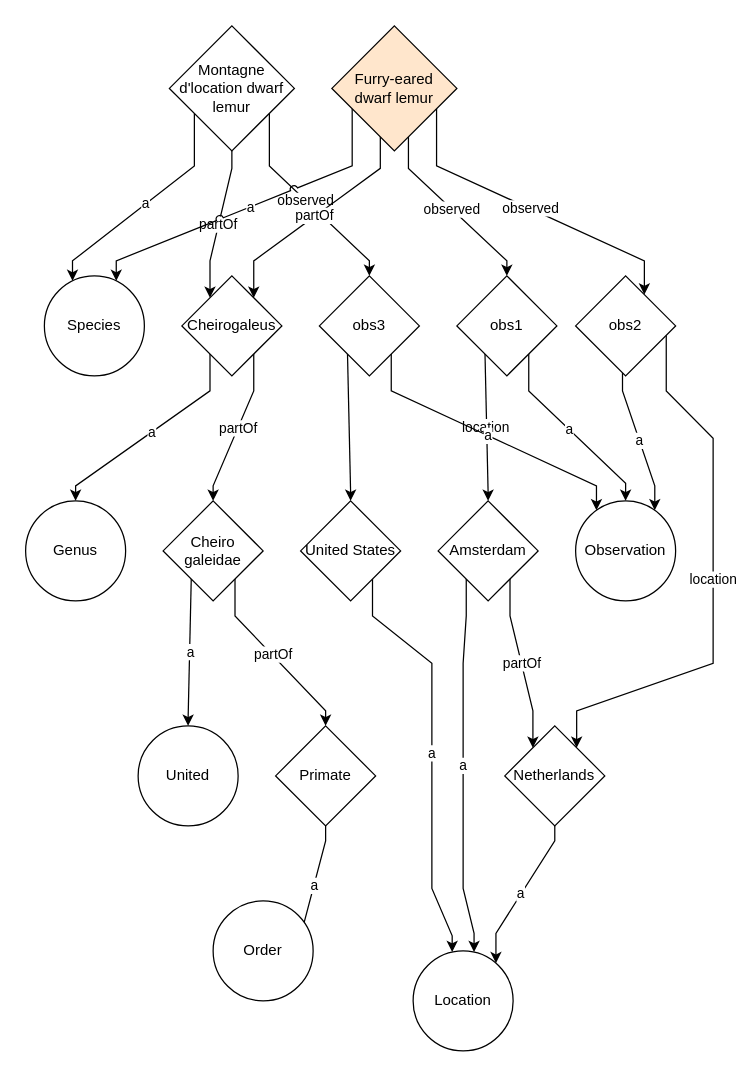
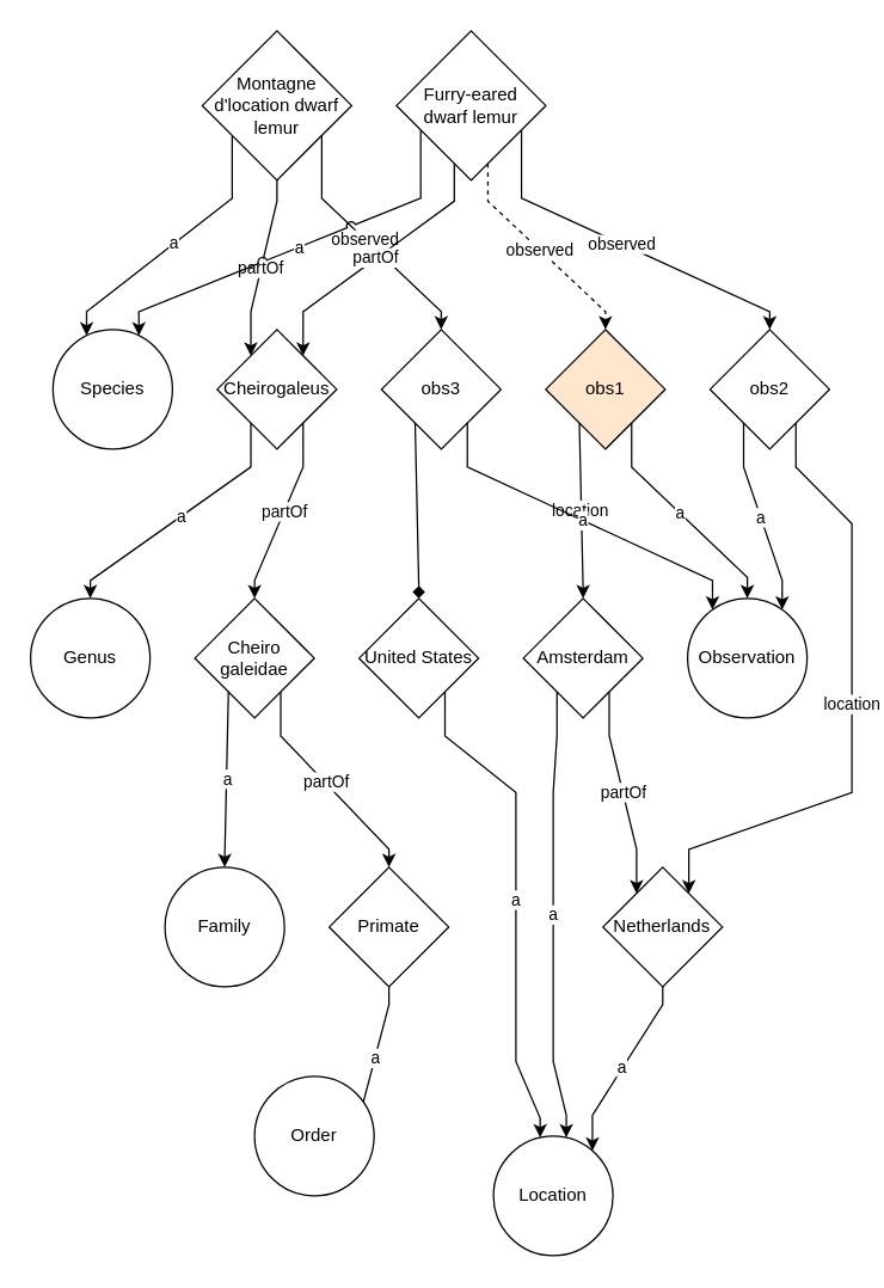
- <mxCell id="10" value="Furry-eared&lt;br&gt;dwarf lemur" style="rhombus;whiteSpace=wrap;html=1;fillColor=#ffe6cc;" vertex="1" parent="1"><mxGeometry x="265" width="100" height="100" as="geometry" y="20" /></mxCell>
+ <mxCell id="10" value="Furry-eared&lt;br&gt;dwarf lemur" style="rhombus;whiteSpace=wrap;html=1;" vertex="1" parent="1"><mxGeometry x="265" width="100" height="100" as="geometry" y="20" /></mxCell>
- <mxCell id="8" value="observed" style="edgeStyle=orthogonalEdgeStyle;rounded=0;orthogonalLoop=1;jettySize=auto;html=1;jumpStyle=arc;noEdgeStyle=1;orthogonal=1;" edge="1" parent="1" source="10" target="25"><mxGeometry relative="1" as="geometry"><Array as="points"><mxPoint x="326.25" y="134" /><mxPoint x="405" y="208" /></Array></mxGeometry></mxCell>
+ <mxCell id="8" value="observed" style="edgeStyle=orthogonalEdgeStyle;rounded=0;orthogonalLoop=1;jettySize=auto;html=1;jumpStyle=arc;noEdgeStyle=1;orthogonal=1;dashed=1;" edge="1" parent="1" source="10" target="25"><mxGeometry relative="1" as="geometry"><Array as="points"><mxPoint x="326.25" y="134" /><mxPoint x="405" y="208" /></Array></mxGeometry></mxCell>
- <mxCell id="25" value="obs1" style="rhombus;whiteSpace=wrap;html=1;" vertex="1" parent="1"><mxGeometry x="365" y="220" width="80" height="80" as="geometry" /></mxCell>
+ <mxCell id="25" value="obs1" style="rhombus;whiteSpace=wrap;html=1;fillColor=#ffe6cc;" vertex="1" parent="1"><mxGeometry x="365" y="220" width="80" height="80" as="geometry" /></mxCell>
- <mxCell id="28" value="obs2" style="rhombus;whiteSpace=wrap;html=1;" vertex="1" parent="1"><mxGeometry x="460" y="220" width="80" height="80" as="geometry" /></mxCell>
+ <mxCell id="28" value="obs2" style="rhombus;whiteSpace=wrap;html=1;" vertex="1" parent="1"><mxGeometry x="475" y="220" width="80" height="80" as="geometry" /></mxCell>
- <mxCell id="30" value="" style="edgeStyle=orthogonalEdgeStyle;rounded=0;orthogonalLoop=1;jettySize=auto;html=1;jumpStyle=arc;noEdgeStyle=1;orthogonal=1;" edge="1" parent="1" source="31" target="40"><mxGeometry relative="1" as="geometry"><Array as="points"><mxPoint x="277.5" y="312" /><mxPoint x="280" y="388" /></Array></mxGeometry></mxCell>
+ <mxCell id="30" value="" style="edgeStyle=orthogonalEdgeStyle;rounded=0;orthogonalLoop=1;jettySize=auto;html=1;jumpStyle=arc;noEdgeStyle=1;orthogonal=1;endArrow=diamond;" edge="1" parent="1" source="31" target="40"><mxGeometry relative="1" as="geometry"><Array as="points"><mxPoint x="277.5" y="312" /><mxPoint x="280" y="388" /></Array></mxGeometry></mxCell>
- <mxCell id="16" value="United" style="ellipse;whiteSpace=wrap;html=1;aspect=fixed;" vertex="1" parent="1"><mxGeometry x="110" y="580" width="80" height="80" as="geometry" /></mxCell>
+ <mxCell id="16" value="Family" style="ellipse;whiteSpace=wrap;html=1;aspect=fixed;" vertex="1" parent="1"><mxGeometry x="110" y="580" width="80" height="80" as="geometry" /></mxCell>
